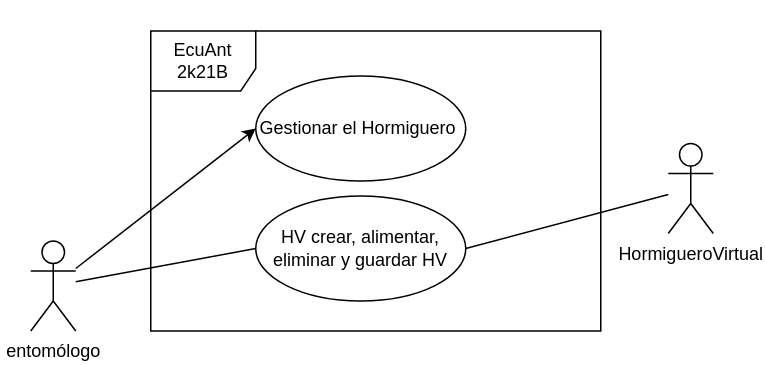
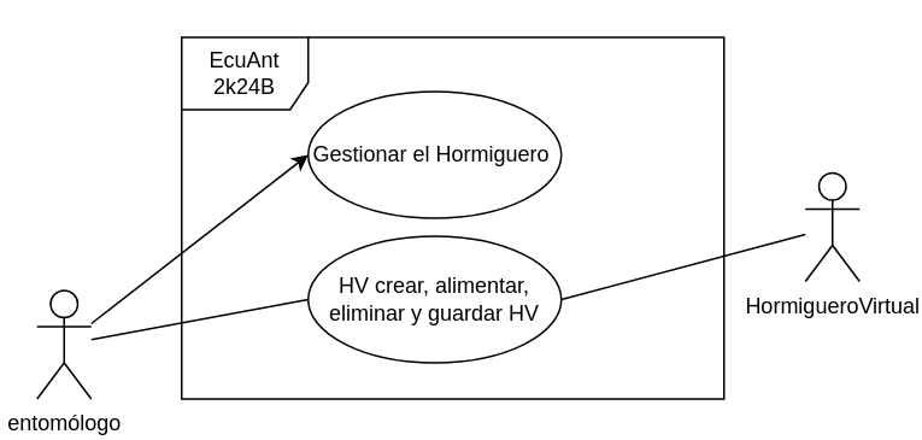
- <mxCell id="7" value="EcuAnt&lt;div&gt;2k21B&lt;/div&gt;" style="shape=umlFrame;whiteSpace=wrap;html=1;pointerEvents=0;width=70;height=40;" vertex="1" parent="1"><mxGeometry x="100" y="20" width="300" height="200" as="geometry" /></mxCell>
+ <mxCell id="7" value="EcuAnt&lt;div&gt;2k24B&lt;/div&gt;" style="shape=umlFrame;whiteSpace=wrap;html=1;pointerEvents=0;width=70;height=40;" vertex="1" parent="1"><mxGeometry x="100" y="20" width="300" height="200" as="geometry" /></mxCell>
